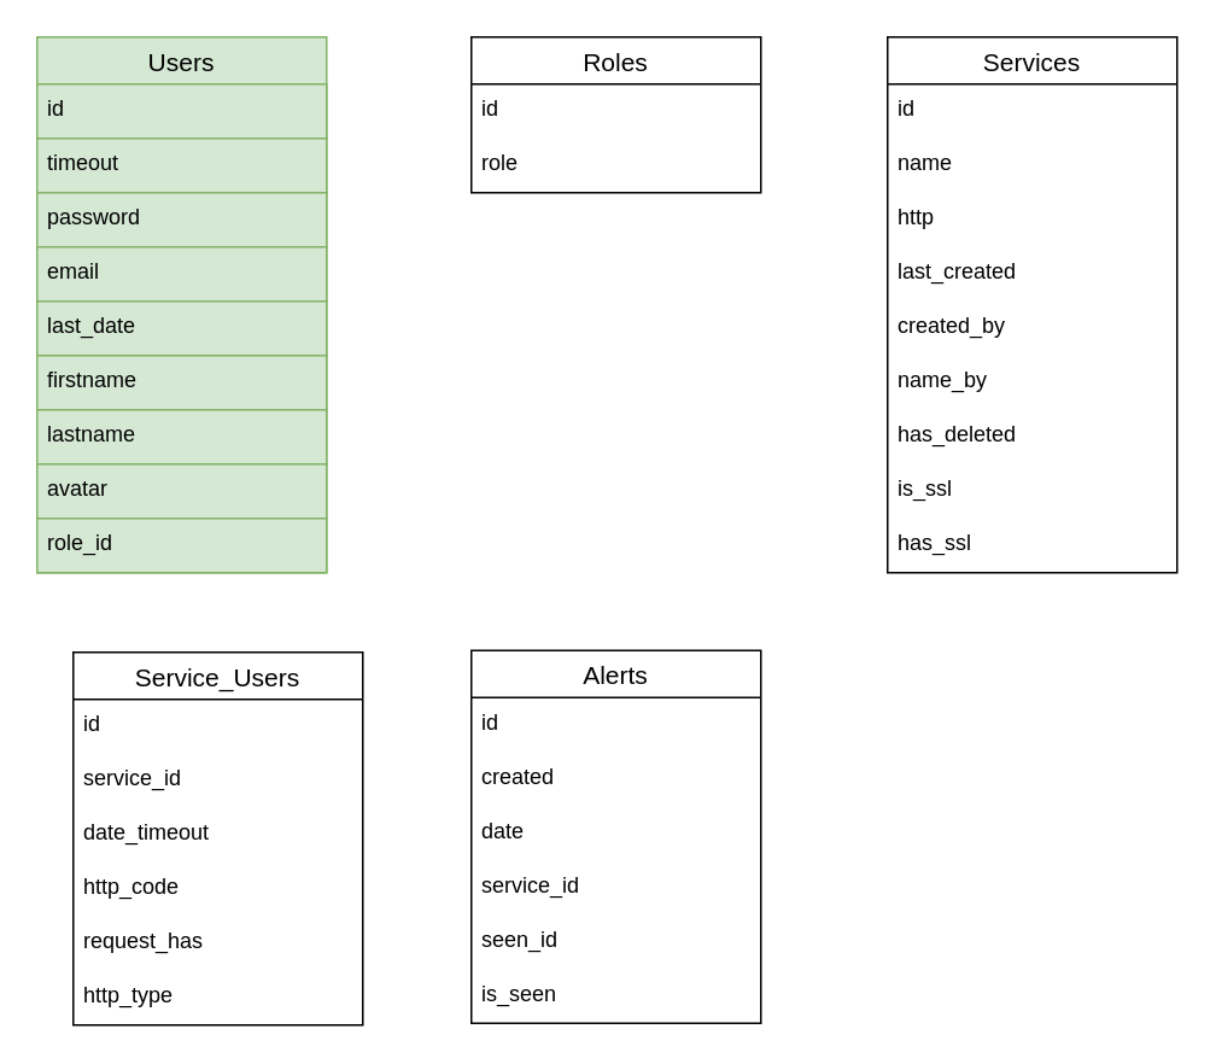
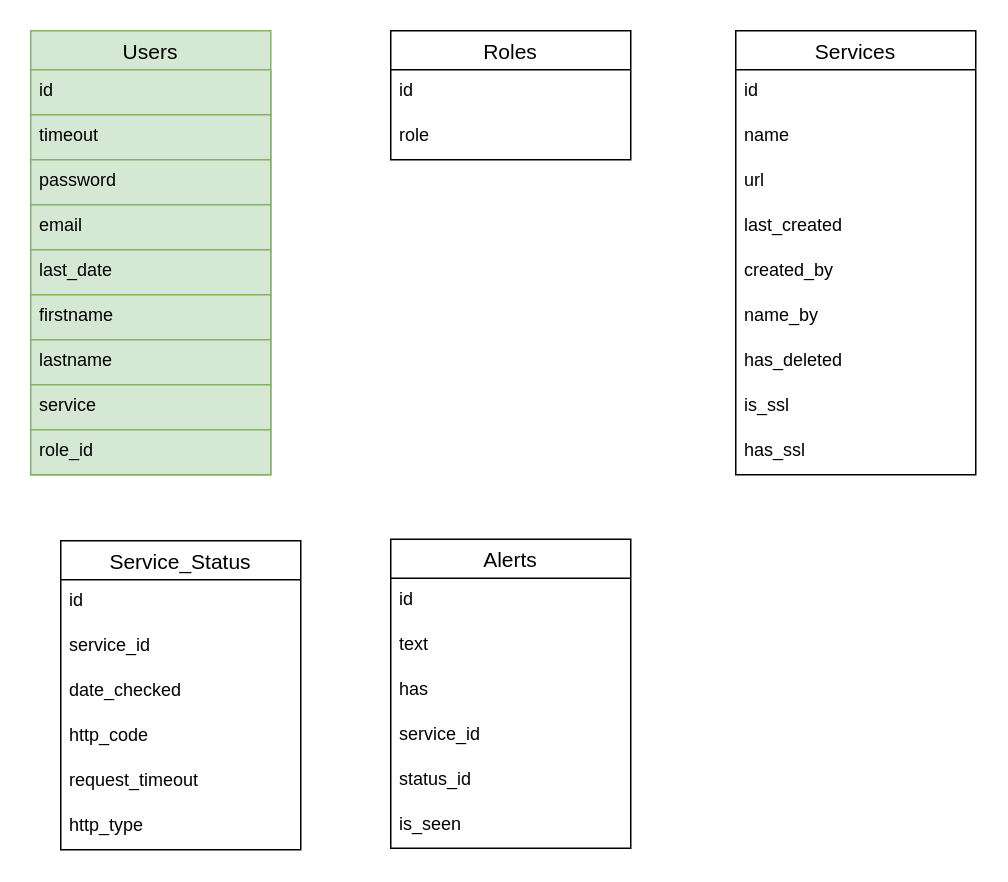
- <mxCell id="18" value="http" style="text;strokeColor=none;fillColor=none;spacingLeft=4;spacingRight=4;overflow=hidden;rotatable=0;points=[[0,0.5],[1,0.5]];portConstraint=eastwest;fontSize=12;" vertex="1" parent="15"><mxGeometry y="86" width="160" height="30" as="geometry" /></mxCell>
+ <mxCell id="18" value="url" style="text;strokeColor=none;fillColor=none;spacingLeft=4;spacingRight=4;overflow=hidden;rotatable=0;points=[[0,0.5],[1,0.5]];portConstraint=eastwest;fontSize=12;" vertex="1" parent="15"><mxGeometry y="86" width="160" height="30" as="geometry" /></mxCell>
- <mxCell id="10" value="avatar" style="text;strokeColor=#82b366;fillColor=#d5e8d4;spacingLeft=4;spacingRight=4;overflow=hidden;rotatable=0;points=[[0,0.5],[1,0.5]];portConstraint=eastwest;fontSize=12;" vertex="1" parent="2"><mxGeometry y="236" width="160" height="30" as="geometry" /></mxCell>
+ <mxCell id="10" value="service" style="text;strokeColor=#82b366;fillColor=#d5e8d4;spacingLeft=4;spacingRight=4;overflow=hidden;rotatable=0;points=[[0,0.5],[1,0.5]];portConstraint=eastwest;fontSize=12;" vertex="1" parent="2"><mxGeometry y="236" width="160" height="30" as="geometry" /></mxCell>
- <mxCell id="25" value="Service_Users" style="swimlane;fontStyle=0;childLayout=stackLayout;horizontal=1;startSize=26;horizontalStack=0;resizeParent=1;resizeParentMax=0;resizeLast=0;collapsible=1;marginBottom=0;align=center;fontSize=14;" vertex="1" parent="1"><mxGeometry x="40" y="360" width="160" height="206" as="geometry" /></mxCell>
+ <mxCell id="25" value="Service_Status" style="swimlane;fontStyle=0;childLayout=stackLayout;horizontal=1;startSize=26;horizontalStack=0;resizeParent=1;resizeParentMax=0;resizeLast=0;collapsible=1;marginBottom=0;align=center;fontSize=14;" vertex="1" parent="1"><mxGeometry x="40" y="360" width="160" height="206" as="geometry" /></mxCell>
- <mxCell id="34" value="created" style="text;strokeColor=none;fillColor=none;spacingLeft=4;spacingRight=4;overflow=hidden;rotatable=0;points=[[0,0.5],[1,0.5]];portConstraint=eastwest;fontSize=12;" vertex="1" parent="32"><mxGeometry y="56" width="160" height="30" as="geometry" /></mxCell>
+ <mxCell id="34" value="text" style="text;strokeColor=none;fillColor=none;spacingLeft=4;spacingRight=4;overflow=hidden;rotatable=0;points=[[0,0.5],[1,0.5]];portConstraint=eastwest;fontSize=12;" vertex="1" parent="32"><mxGeometry y="56" width="160" height="30" as="geometry" /></mxCell>
- <mxCell id="35" value="date" style="text;strokeColor=none;fillColor=none;spacingLeft=4;spacingRight=4;overflow=hidden;rotatable=0;points=[[0,0.5],[1,0.5]];portConstraint=eastwest;fontSize=12;" vertex="1" parent="32"><mxGeometry y="86" width="160" height="30" as="geometry" /></mxCell>
+ <mxCell id="35" value="has" style="text;strokeColor=none;fillColor=none;spacingLeft=4;spacingRight=4;overflow=hidden;rotatable=0;points=[[0,0.5],[1,0.5]];portConstraint=eastwest;fontSize=12;" vertex="1" parent="32"><mxGeometry y="86" width="160" height="30" as="geometry" /></mxCell>
- <mxCell id="28" value="date_timeout" style="text;strokeColor=none;fillColor=none;spacingLeft=4;spacingRight=4;overflow=hidden;rotatable=0;points=[[0,0.5],[1,0.5]];portConstraint=eastwest;fontSize=12;" vertex="1" parent="25"><mxGeometry y="86" width="160" height="30" as="geometry" /></mxCell>
+ <mxCell id="28" value="date_checked" style="text;strokeColor=none;fillColor=none;spacingLeft=4;spacingRight=4;overflow=hidden;rotatable=0;points=[[0,0.5],[1,0.5]];portConstraint=eastwest;fontSize=12;" vertex="1" parent="25"><mxGeometry y="86" width="160" height="30" as="geometry" /></mxCell>
- <mxCell id="37" value="seen_id" style="text;strokeColor=none;fillColor=none;spacingLeft=4;spacingRight=4;overflow=hidden;rotatable=0;points=[[0,0.5],[1,0.5]];portConstraint=eastwest;fontSize=12;" vertex="1" parent="32"><mxGeometry y="146" width="160" height="30" as="geometry" /></mxCell>
+ <mxCell id="37" value="status_id" style="text;strokeColor=none;fillColor=none;spacingLeft=4;spacingRight=4;overflow=hidden;rotatable=0;points=[[0,0.5],[1,0.5]];portConstraint=eastwest;fontSize=12;" vertex="1" parent="32"><mxGeometry y="146" width="160" height="30" as="geometry" /></mxCell>
- <mxCell id="30" value="request_has" style="text;strokeColor=none;fillColor=none;spacingLeft=4;spacingRight=4;overflow=hidden;rotatable=0;points=[[0,0.5],[1,0.5]];portConstraint=eastwest;fontSize=12;" vertex="1" parent="25"><mxGeometry y="146" width="160" height="30" as="geometry" /></mxCell>
+ <mxCell id="30" value="request_timeout" style="text;strokeColor=none;fillColor=none;spacingLeft=4;spacingRight=4;overflow=hidden;rotatable=0;points=[[0,0.5],[1,0.5]];portConstraint=eastwest;fontSize=12;" vertex="1" parent="25"><mxGeometry y="146" width="160" height="30" as="geometry" /></mxCell>
